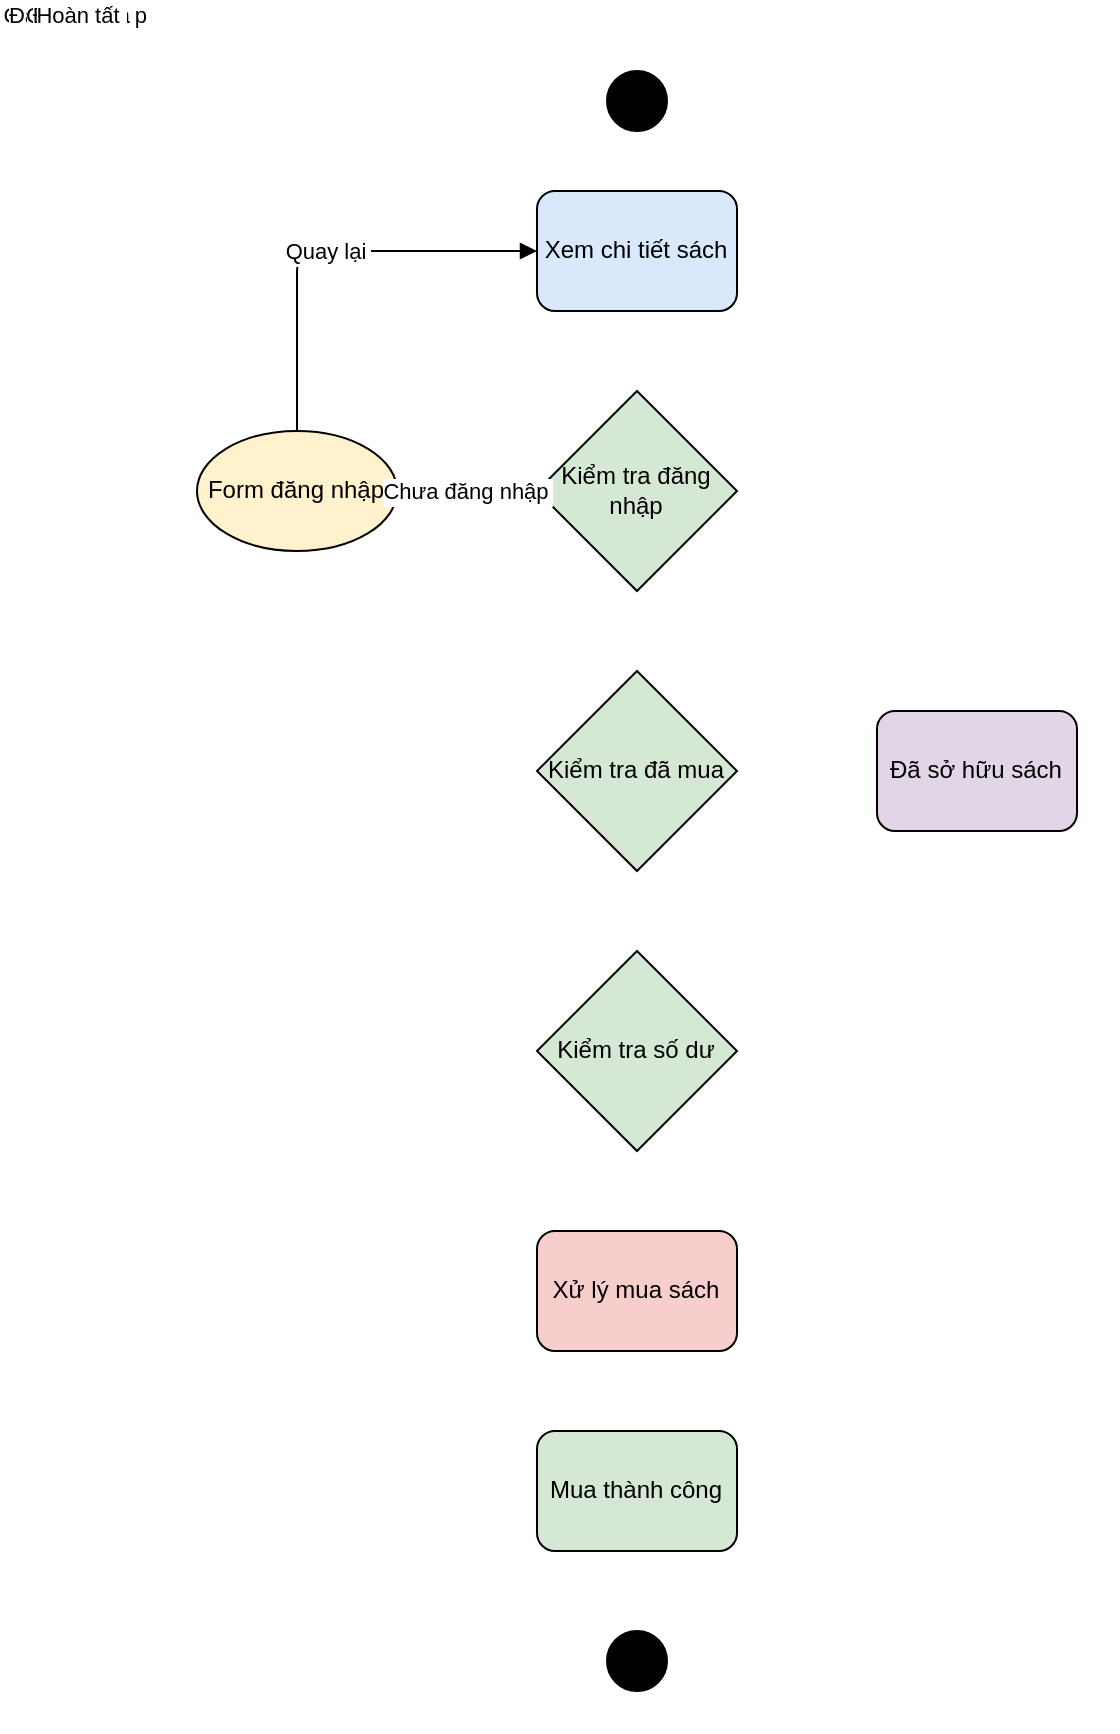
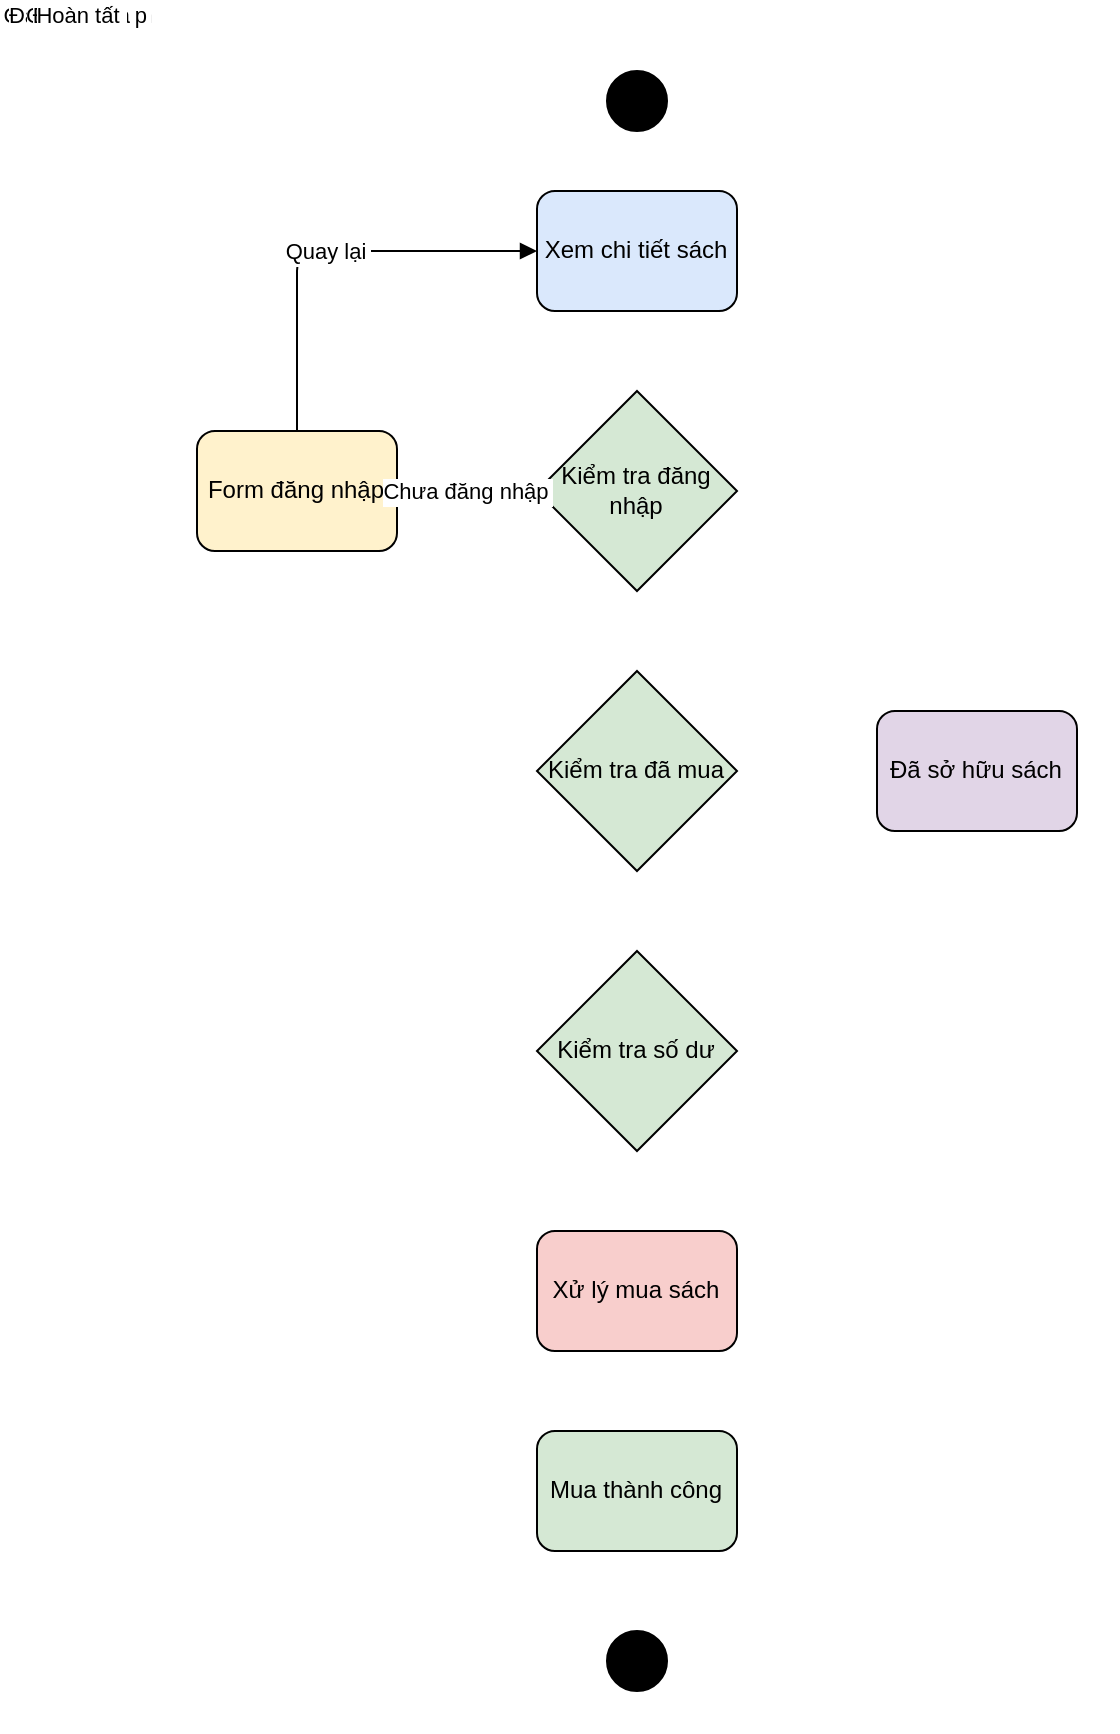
- <mxCell id="5" value="Form đăng nhập" style="ellipse;whiteSpace=wrap;fillColor=#fff2cc;" vertex="1" parent="1"><mxGeometry x="20" y="200" width="100" height="60" as="geometry" /></mxCell>
+ <mxCell id="5" value="Form đăng nhập" style="rounded=1;whiteSpace=wrap;fillColor=#fff2cc;" vertex="1" parent="1"><mxGeometry x="20" y="200" width="100" height="60" as="geometry" /></mxCell>
